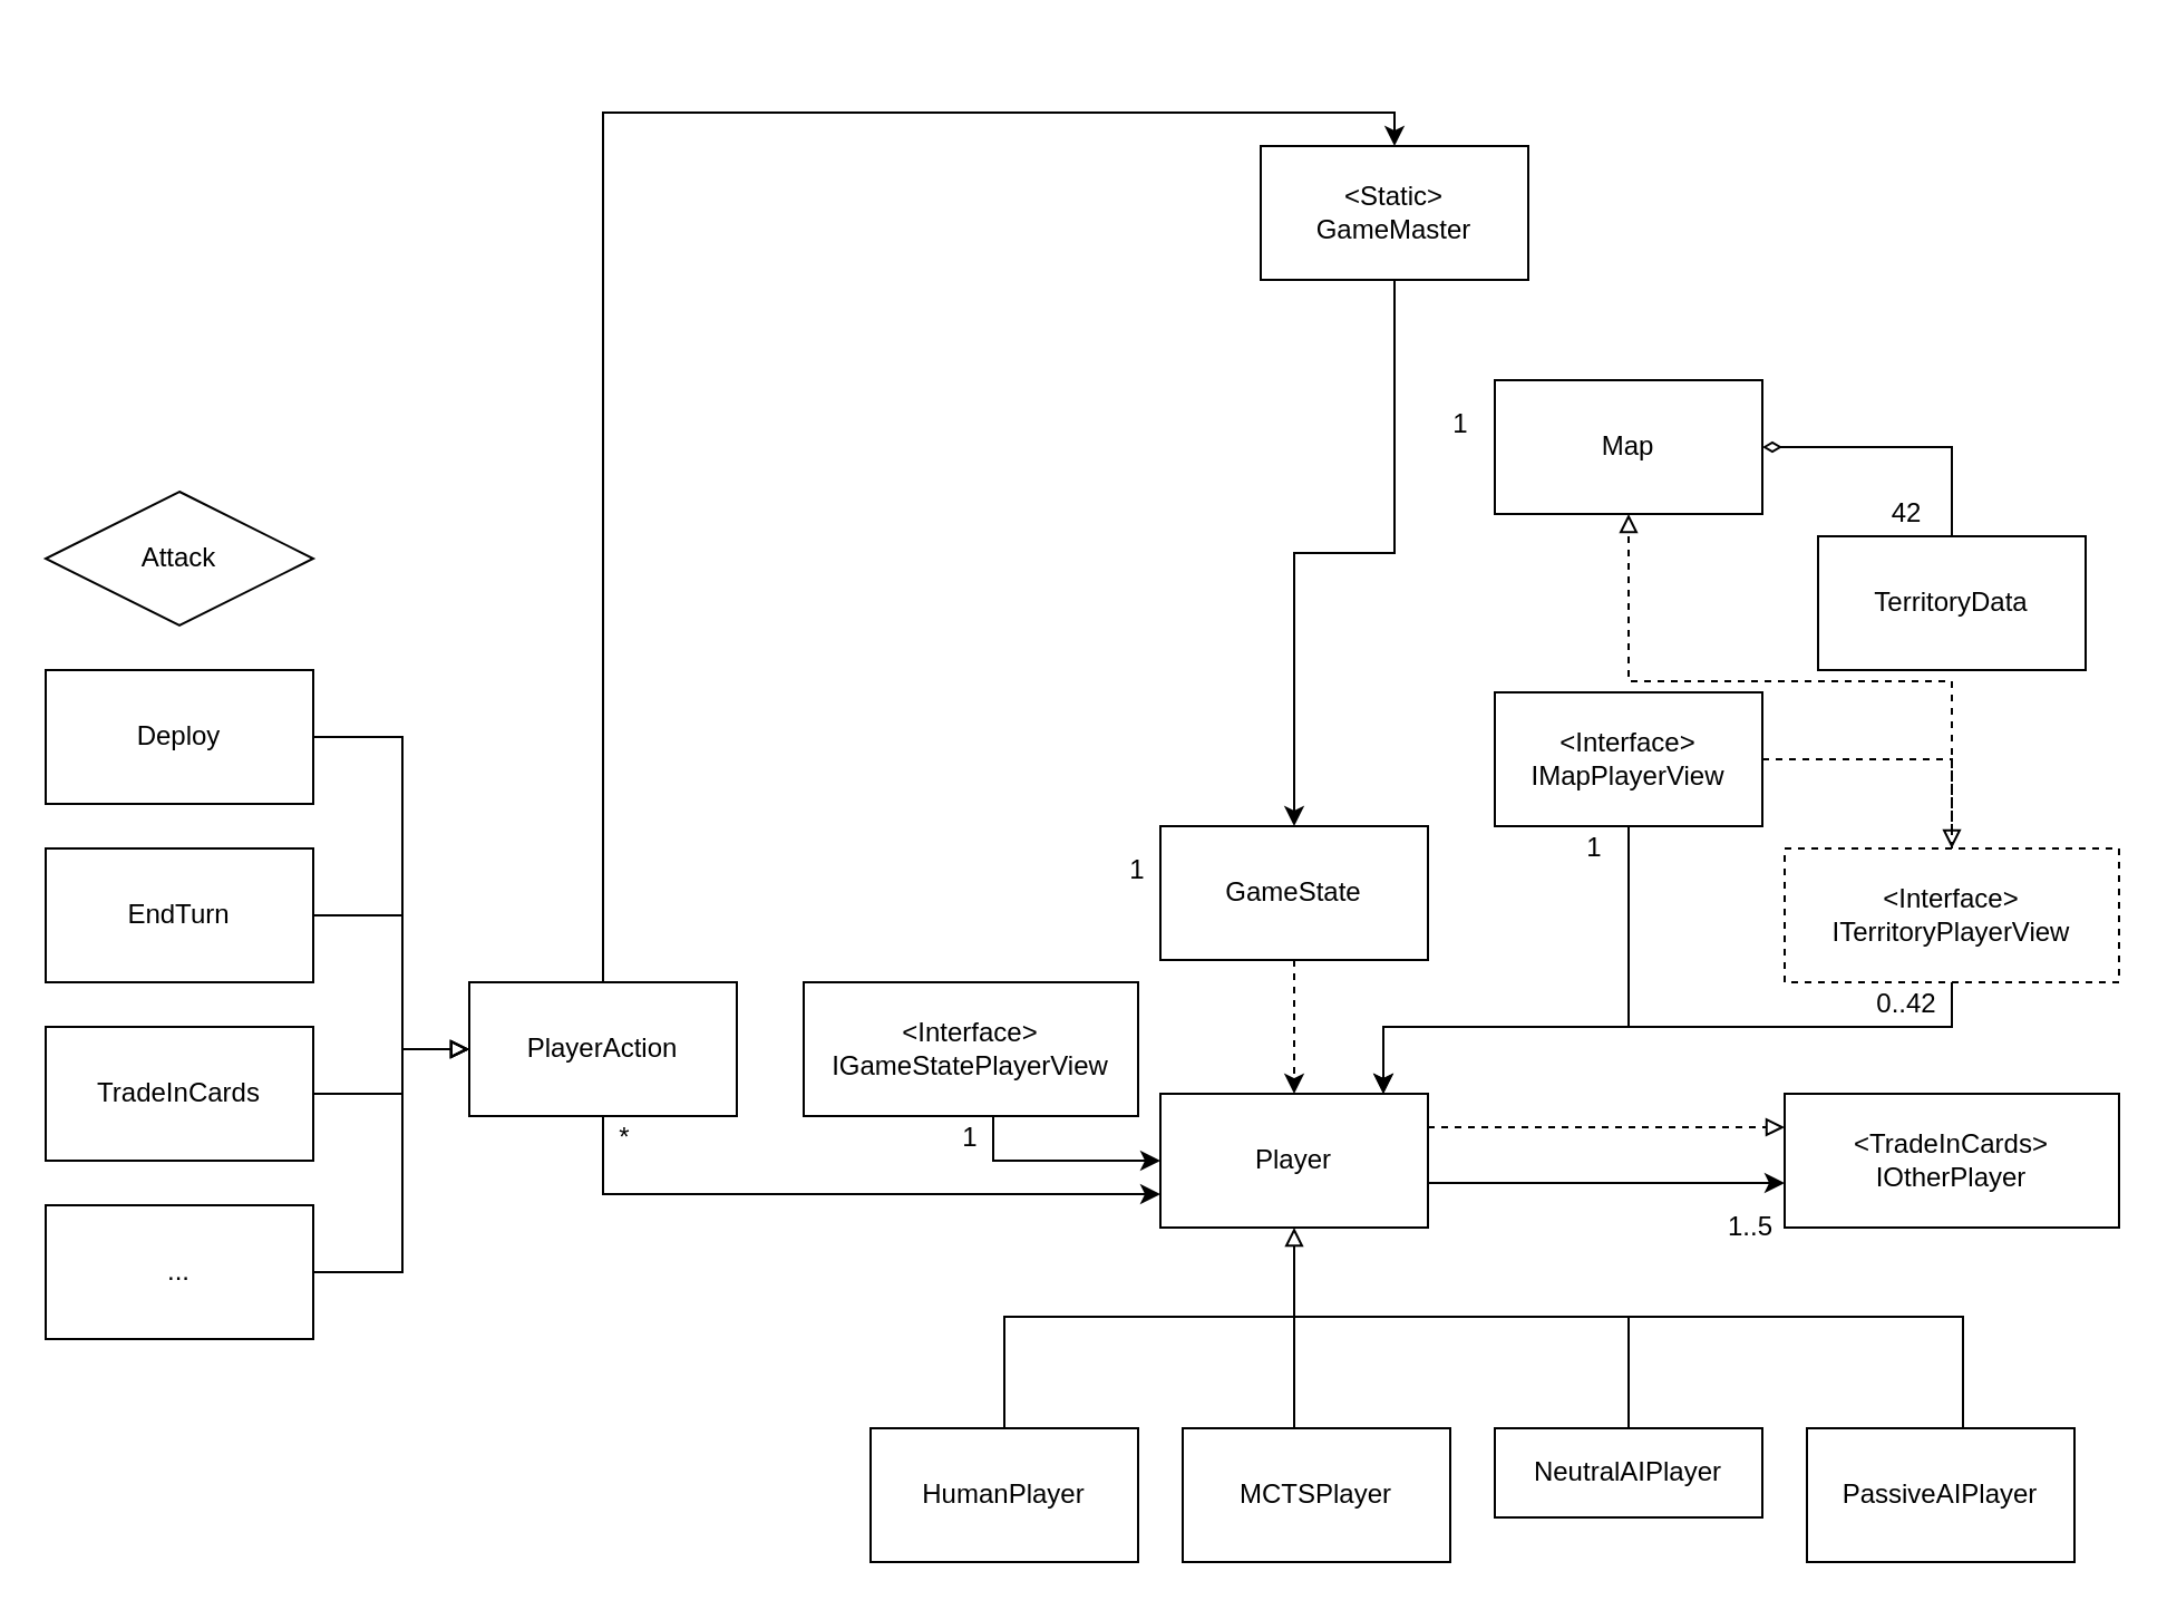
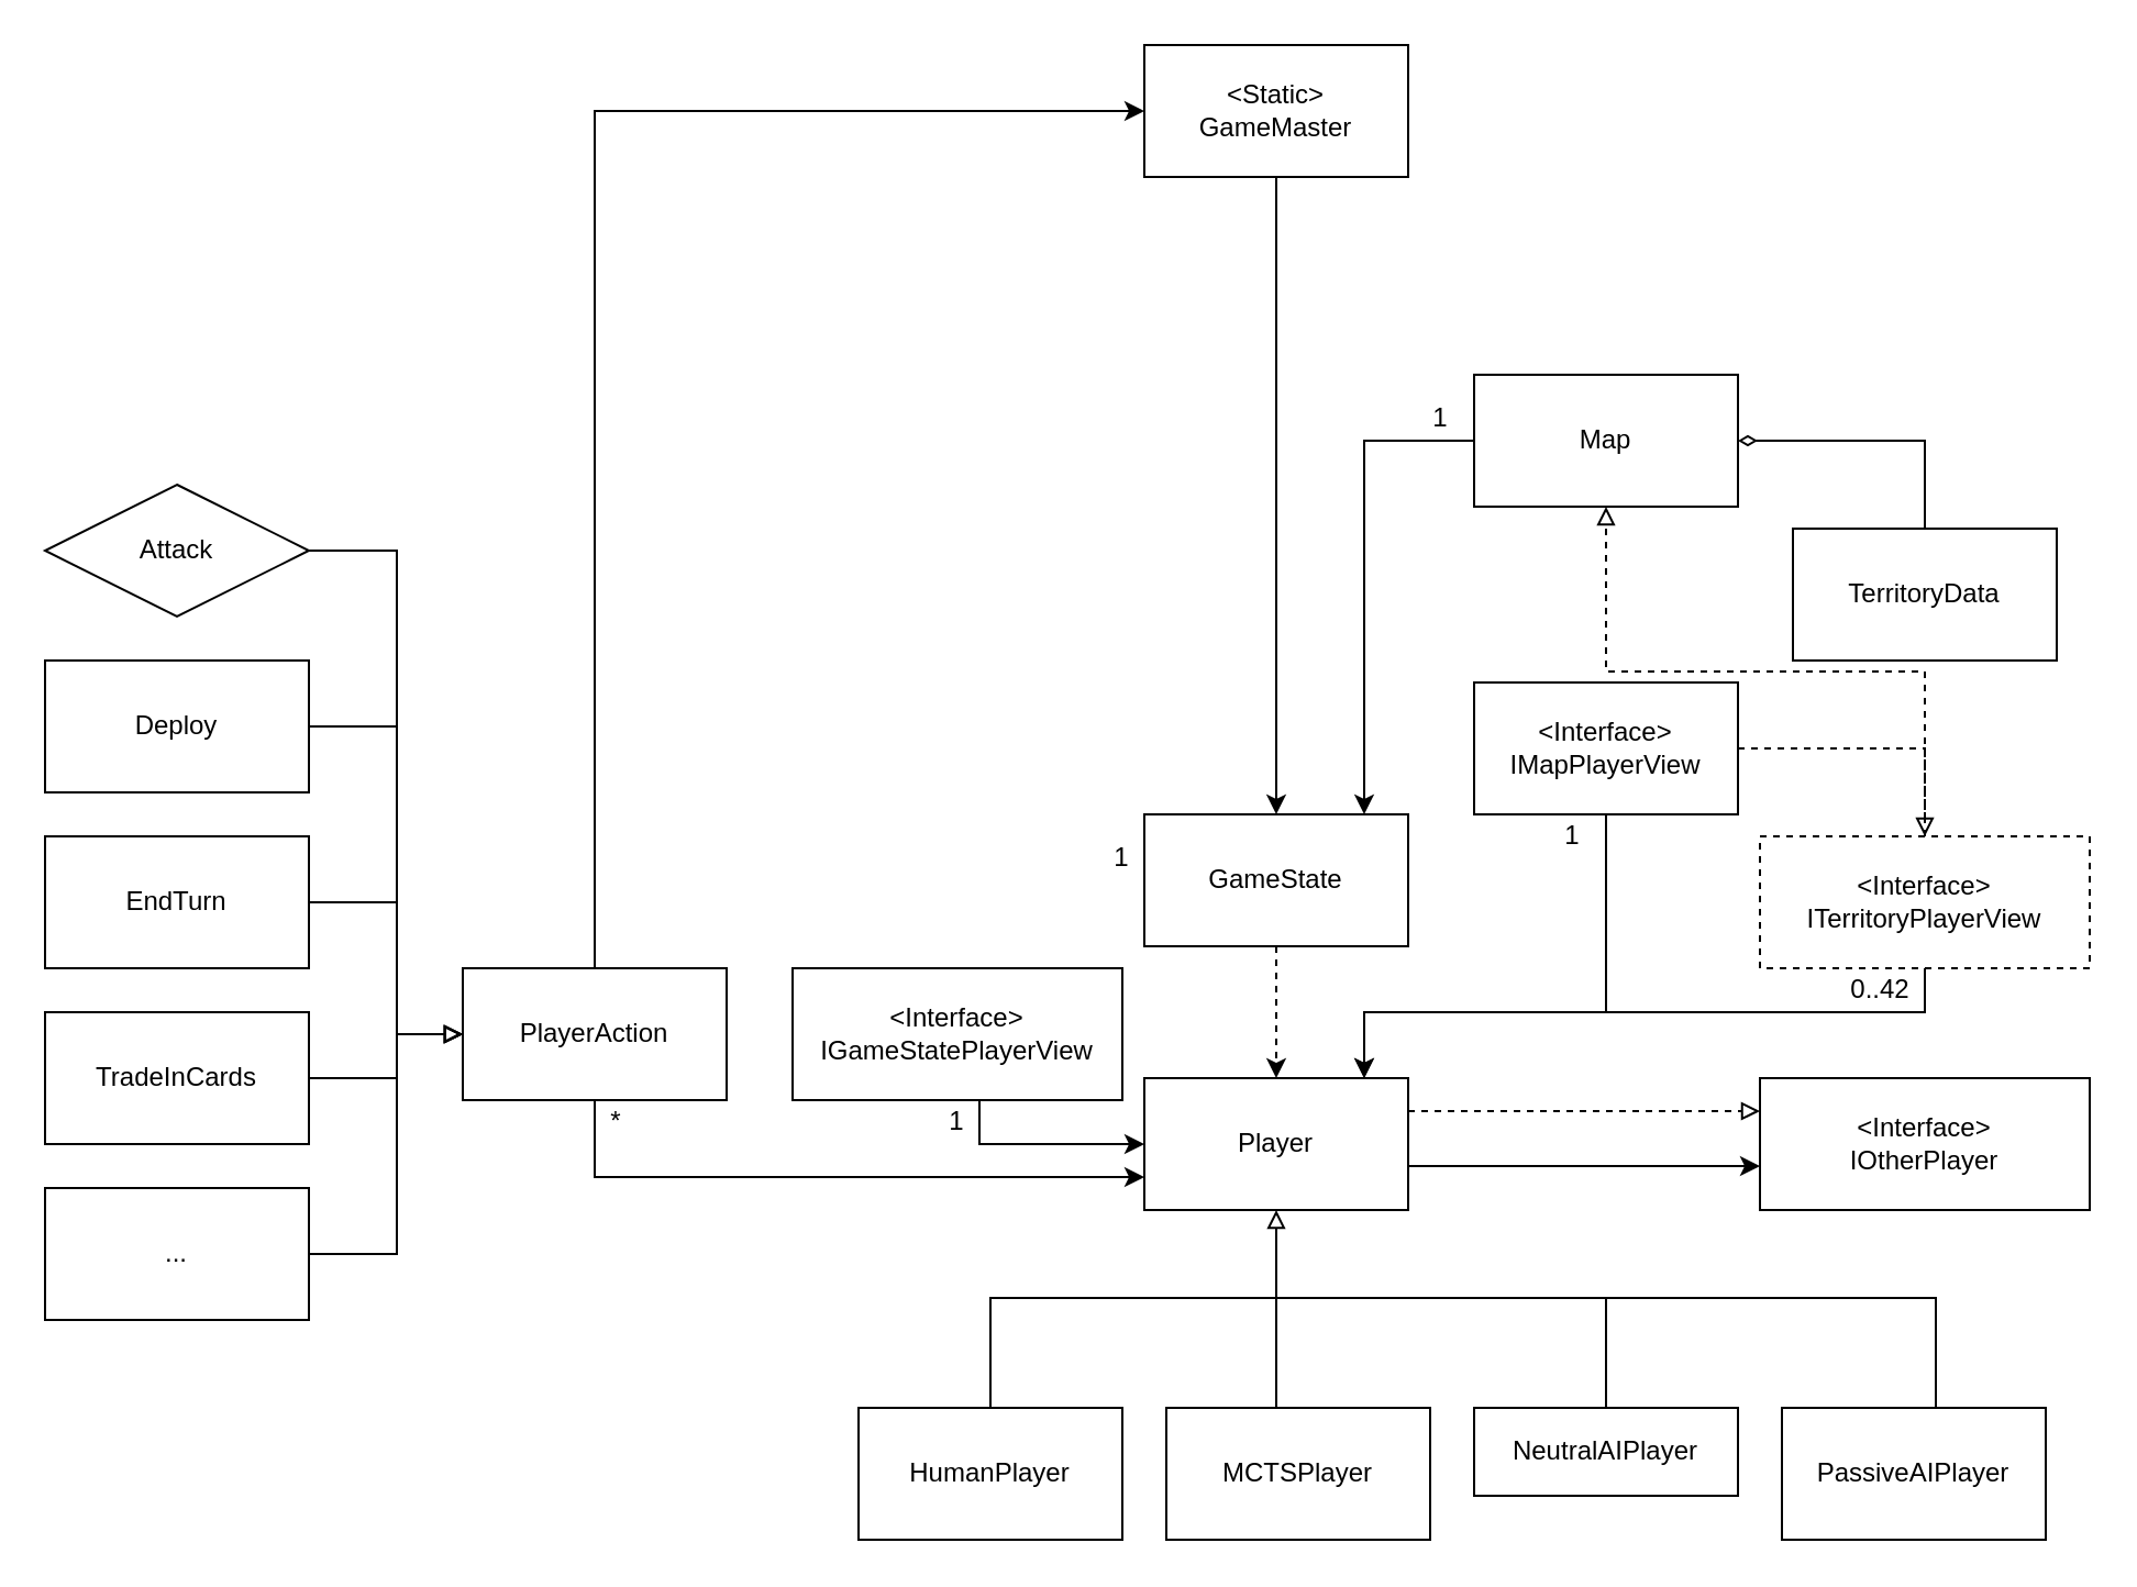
- <mxCell id="43" value="&lt;div&gt;&amp;lt;Static&amp;gt;&lt;/div&gt;GameMaster" style="rounded=0;whiteSpace=wrap;html=1;" parent="1" vertex="1"><mxGeometry x="565" y="65" width="120" height="60" as="geometry" /></mxCell>
+ <mxCell id="43" value="&lt;div&gt;&amp;lt;Static&amp;gt;&lt;/div&gt;GameMaster" style="rounded=0;whiteSpace=wrap;html=1;" parent="1" vertex="1"><mxGeometry x="520" y="20" width="120" height="60" as="geometry" /></mxCell>
- <mxCell id="22" value="42" style="text;html=1;strokeColor=none;fillColor=none;align=center;verticalAlign=middle;whiteSpace=wrap;rounded=0;" parent="1" vertex="1"><mxGeometry x="840" y="220" width="30" height="20" as="geometry" /></mxCell>
+ <mxCell id="44" style="edgeStyle=orthogonalEdgeStyle;rounded=0;orthogonalLoop=1;jettySize=auto;html=1;" parent="1" source="45" target="3" edge="1"><mxGeometry relative="1" as="geometry"><Array as="points"><mxPoint x="620" y="200" /></Array></mxGeometry></mxCell>
+ <mxCell id="32" style="edgeStyle=orthogonalEdgeStyle;rounded=0;orthogonalLoop=1;jettySize=auto;html=1;entryX=0;entryY=0.5;entryDx=0;entryDy=0;endArrow=block;endFill=0;" parent="1" source="33" target="28" edge="1"><mxGeometry relative="1" as="geometry"><Array as="points"><mxPoint x="180" y="250" /><mxPoint x="180" y="470" /></Array></mxGeometry></mxCell>
- <mxCell id="17" value="&amp;lt;TradeInCards&amp;gt;&lt;br&gt;IOtherPlayer" style="rounded=0;whiteSpace=wrap;html=1;" parent="1" vertex="1"><mxGeometry x="800" y="490" width="150" height="60" as="geometry" /></mxCell>
+ <mxCell id="17" value="&amp;lt;Interface&amp;gt;&lt;br&gt;IOtherPlayer" style="rounded=0;whiteSpace=wrap;html=1;" parent="1" vertex="1"><mxGeometry x="800" y="490" width="150" height="60" as="geometry" /></mxCell>
- <mxCell id="19" value="1..5" style="text;html=1;strokeColor=none;fillColor=none;align=center;verticalAlign=middle;whiteSpace=wrap;rounded=0;" parent="1" vertex="1"><mxGeometry x="770" y="540" width="30" height="20" as="geometry" /></mxCell>
